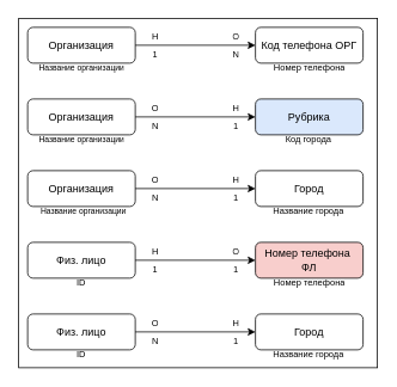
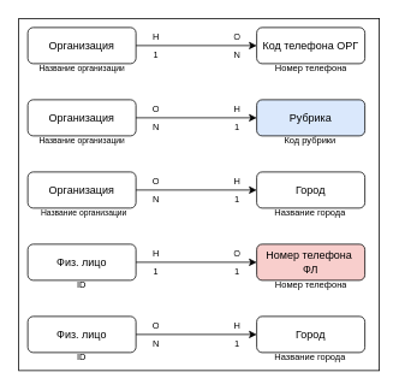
- <mxCell id="24" value="&lt;font size=&quot;1&quot;&gt;Код города&lt;/font&gt;" style="text;strokeColor=none;fillColor=none;align=center;verticalAlign=middle;spacingLeft=4;spacingRight=4;overflow=hidden;points=[[0,0.5],[1,0.5]];portConstraint=eastwest;rotatable=0;whiteSpace=wrap;html=1;" vertex="1" parent="1"><mxGeometry x="306.31" y="140" width="75.38" height="30" as="geometry" /></mxCell>
+ <mxCell id="24" value="&lt;font size=&quot;1&quot;&gt;Код рубрики&lt;/font&gt;" style="text;strokeColor=none;fillColor=none;align=center;verticalAlign=middle;spacingLeft=4;spacingRight=4;overflow=hidden;points=[[0,0.5],[1,0.5]];portConstraint=eastwest;rotatable=0;whiteSpace=wrap;html=1;" vertex="1" parent="1"><mxGeometry x="306.31" y="140" width="75.38" height="30" as="geometry" /></mxCell>
